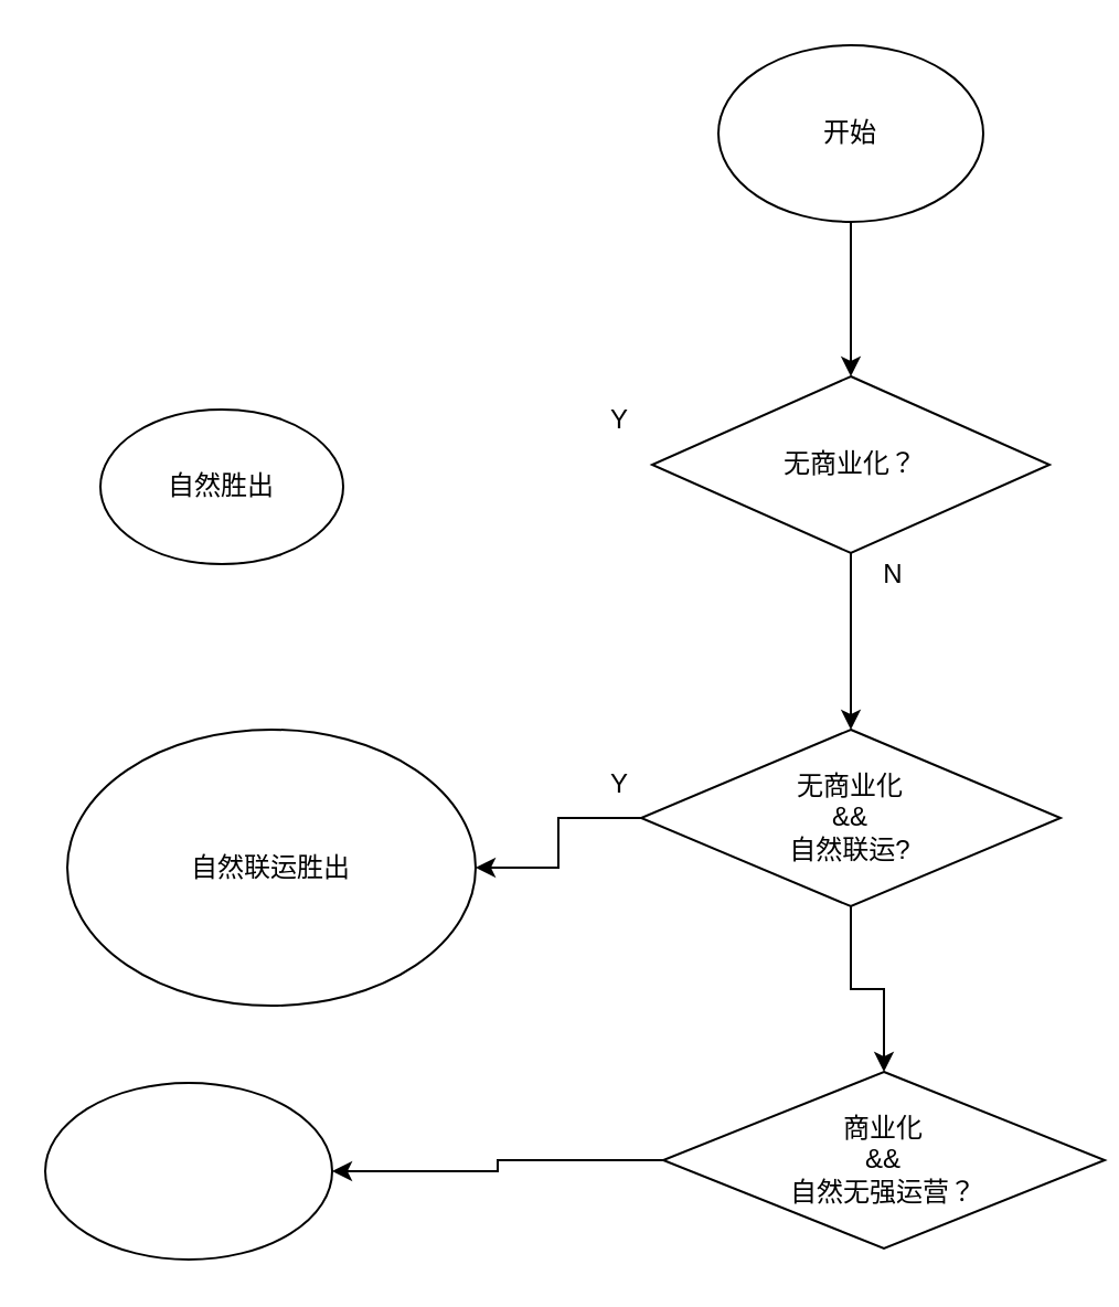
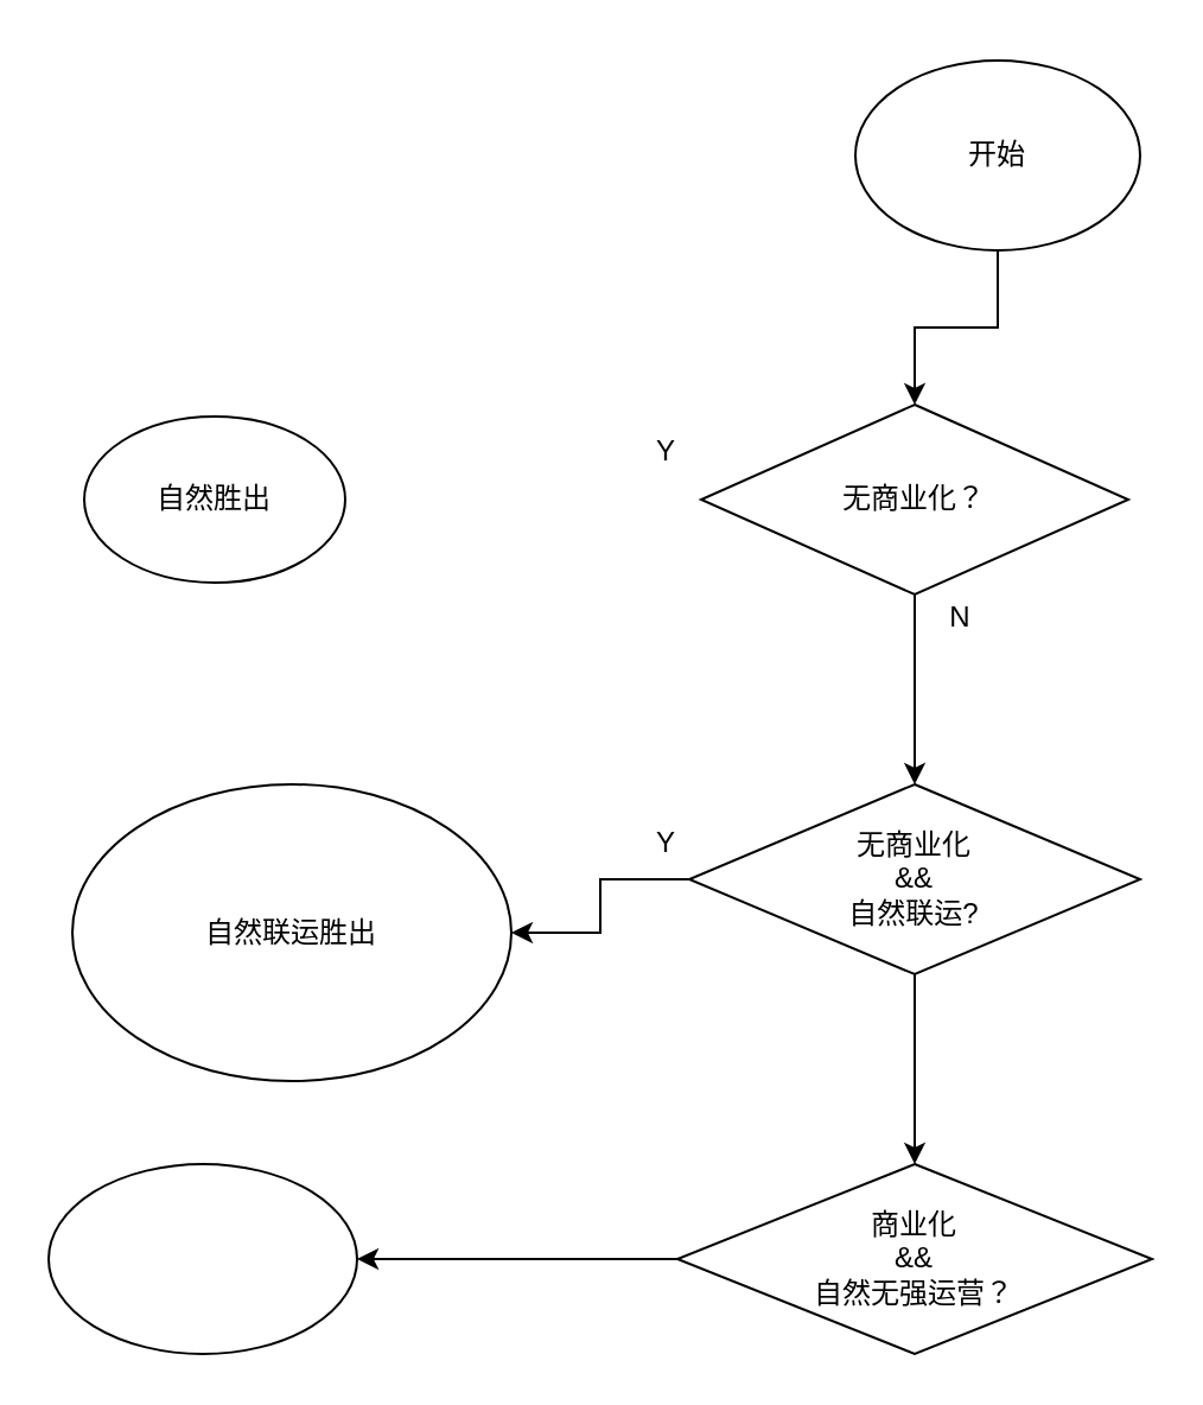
- <mxCell id="3" value="开始" style="ellipse;whiteSpace=wrap;html=1;" vertex="1" parent="1"><mxGeometry x="325" y="20" width="120" height="80" as="geometry" /></mxCell>
+ <mxCell id="3" value="开始" style="ellipse;whiteSpace=wrap;html=1;" vertex="1" parent="1"><mxGeometry x="360" y="25" width="120" height="80" as="geometry" /></mxCell>
- <mxCell id="6" value="自然胜出" style="ellipse;whiteSpace=wrap;html=1;" vertex="1" parent="1"><mxGeometry x="45" y="185" width="110" height="70" as="geometry" /></mxCell>
+ <mxCell id="6" value="自然胜出" style="ellipse;whiteSpace=wrap;html=1;" vertex="1" parent="1"><mxGeometry x="35" y="175" width="110" height="70" as="geometry" /></mxCell>
- <mxCell id="15" value="商业化&lt;br&gt;&amp;amp;&amp;amp;&lt;br&gt;自然无强运营？" style="rhombus;whiteSpace=wrap;html=1;" vertex="1" parent="1"><mxGeometry x="300" y="485" width="200" height="80" as="geometry" /></mxCell>
+ <mxCell id="15" value="商业化&lt;br&gt;&amp;amp;&amp;amp;&lt;br&gt;自然无强运营？" style="rhombus;whiteSpace=wrap;html=1;" vertex="1" parent="1"><mxGeometry x="285" y="490" width="200" height="80" as="geometry" /></mxCell>
